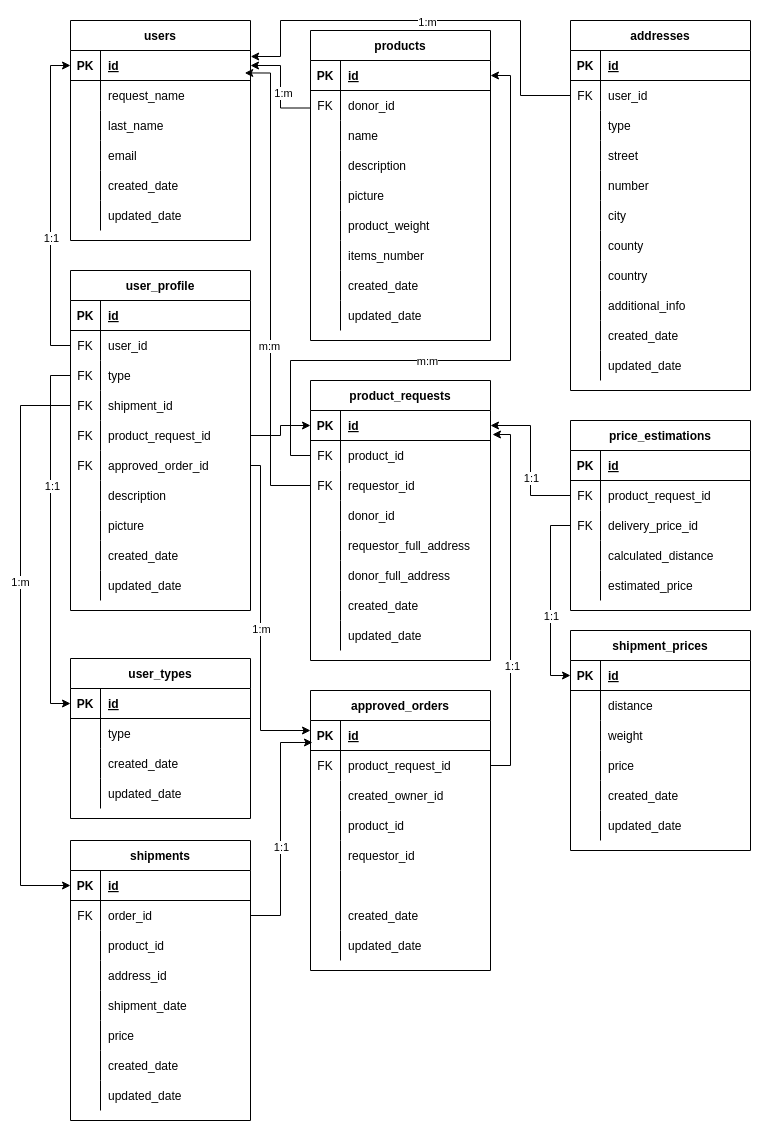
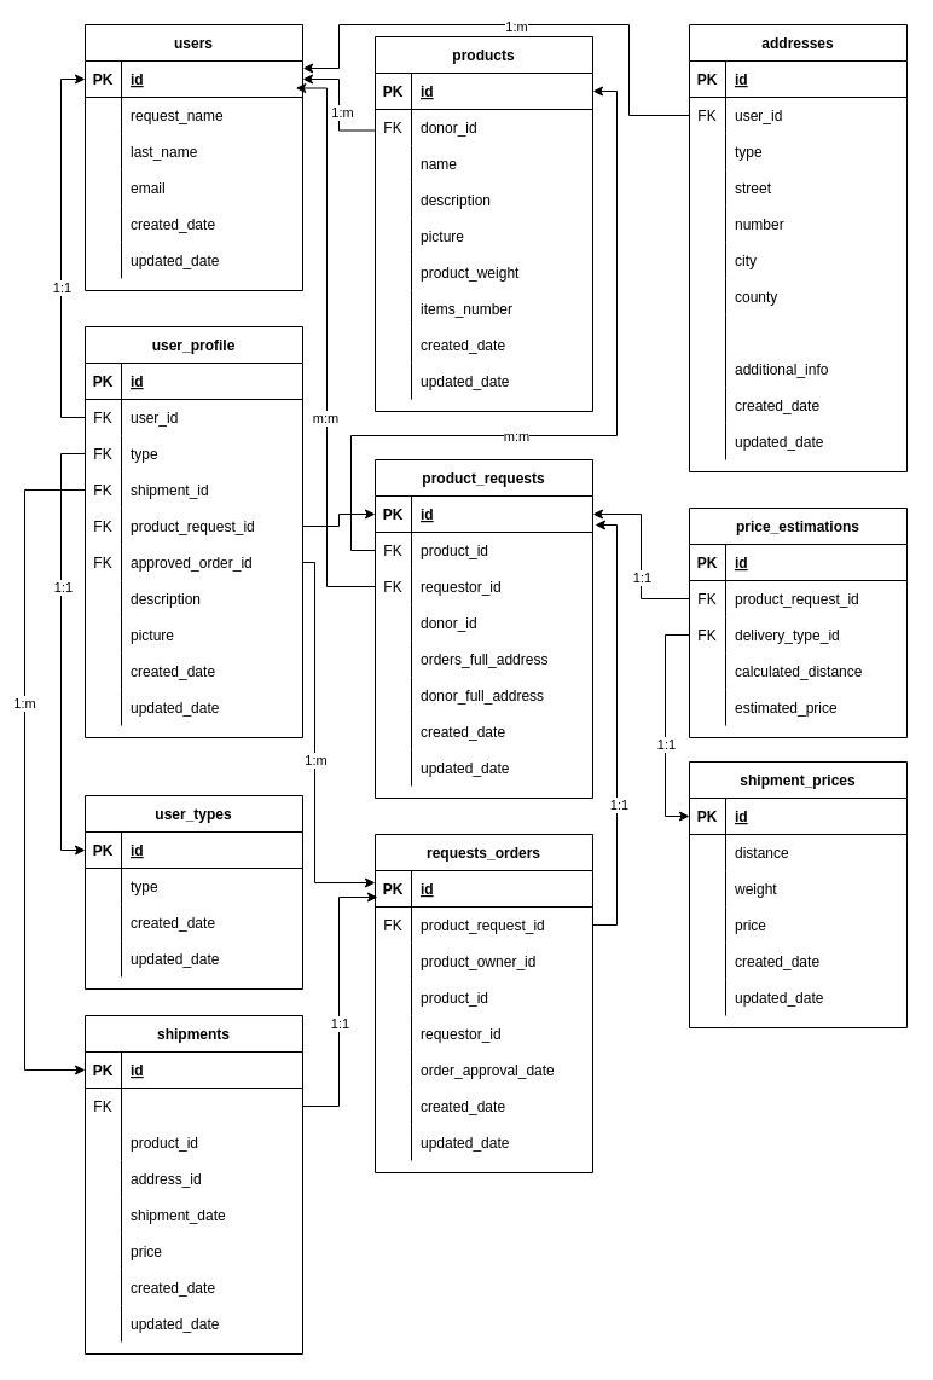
- <mxCell id="78" value="country" style="shape=partialRectangle;connectable=0;fillColor=none;top=0;left=0;bottom=0;right=0;align=left;spacingLeft=6;overflow=hidden;" parent="76" vertex="1"><mxGeometry x="30" width="150" height="30" as="geometry" /></mxCell>
- <mxCell id="210" value="delivery_price_id" style="shape=partialRectangle;connectable=0;fillColor=none;top=0;left=0;bottom=0;right=0;align=left;spacingLeft=6;overflow=hidden;" vertex="1" parent="208"><mxGeometry x="30" width="150" height="30" as="geometry" /></mxCell>
+ <mxCell id="210" value="delivery_type_id" style="shape=partialRectangle;connectable=0;fillColor=none;top=0;left=0;bottom=0;right=0;align=left;spacingLeft=6;overflow=hidden;" vertex="1" parent="208"><mxGeometry x="30" width="150" height="30" as="geometry" /></mxCell>
- <mxCell id="133" value="requestor_full_address" style="shape=partialRectangle;connectable=0;fillColor=none;top=0;left=0;bottom=0;right=0;align=left;spacingLeft=6;overflow=hidden;" parent="131" vertex="1"><mxGeometry x="30" width="150" height="30" as="geometry" /></mxCell>
+ <mxCell id="133" value="orders_full_address" style="shape=partialRectangle;connectable=0;fillColor=none;top=0;left=0;bottom=0;right=0;align=left;spacingLeft=6;overflow=hidden;" parent="131" vertex="1"><mxGeometry x="30" width="150" height="30" as="geometry" /></mxCell>
- <mxCell id="176" value="approved_orders" style="shape=table;startSize=30;container=1;collapsible=1;childLayout=tableLayout;fixedRows=1;rowLines=0;fontStyle=1;align=center;resizeLast=1;" parent="1" vertex="1"><mxGeometry x="310" y="690" width="180" height="280" as="geometry" /></mxCell>
+ <mxCell id="176" value="requests_orders" style="shape=table;startSize=30;container=1;collapsible=1;childLayout=tableLayout;fixedRows=1;rowLines=0;fontStyle=1;align=center;resizeLast=1;" parent="1" vertex="1"><mxGeometry x="310" y="690" width="180" height="280" as="geometry" /></mxCell>
- <mxCell id="185" value="created_owner_id" style="shape=partialRectangle;connectable=0;fillColor=none;top=0;left=0;bottom=0;right=0;align=left;spacingLeft=6;overflow=hidden;" parent="183" vertex="1"><mxGeometry x="30" width="150" height="30" as="geometry" /></mxCell>
+ <mxCell id="185" value="product_owner_id" style="shape=partialRectangle;connectable=0;fillColor=none;top=0;left=0;bottom=0;right=0;align=left;spacingLeft=6;overflow=hidden;" parent="183" vertex="1"><mxGeometry x="30" width="150" height="30" as="geometry" /></mxCell>
+ <mxCell id="194" value="order_approval_date" style="shape=partialRectangle;connectable=0;fillColor=none;top=0;left=0;bottom=0;right=0;align=left;spacingLeft=6;overflow=hidden;" vertex="1" parent="192"><mxGeometry x="30" width="150" height="30" as="geometry" /></mxCell>
- <mxCell id="149" value="order_id" style="shape=partialRectangle;connectable=0;fillColor=none;top=0;left=0;bottom=0;right=0;align=left;spacingLeft=6;overflow=hidden;" vertex="1" parent="147"><mxGeometry x="30" width="150" height="30" as="geometry" /></mxCell>
